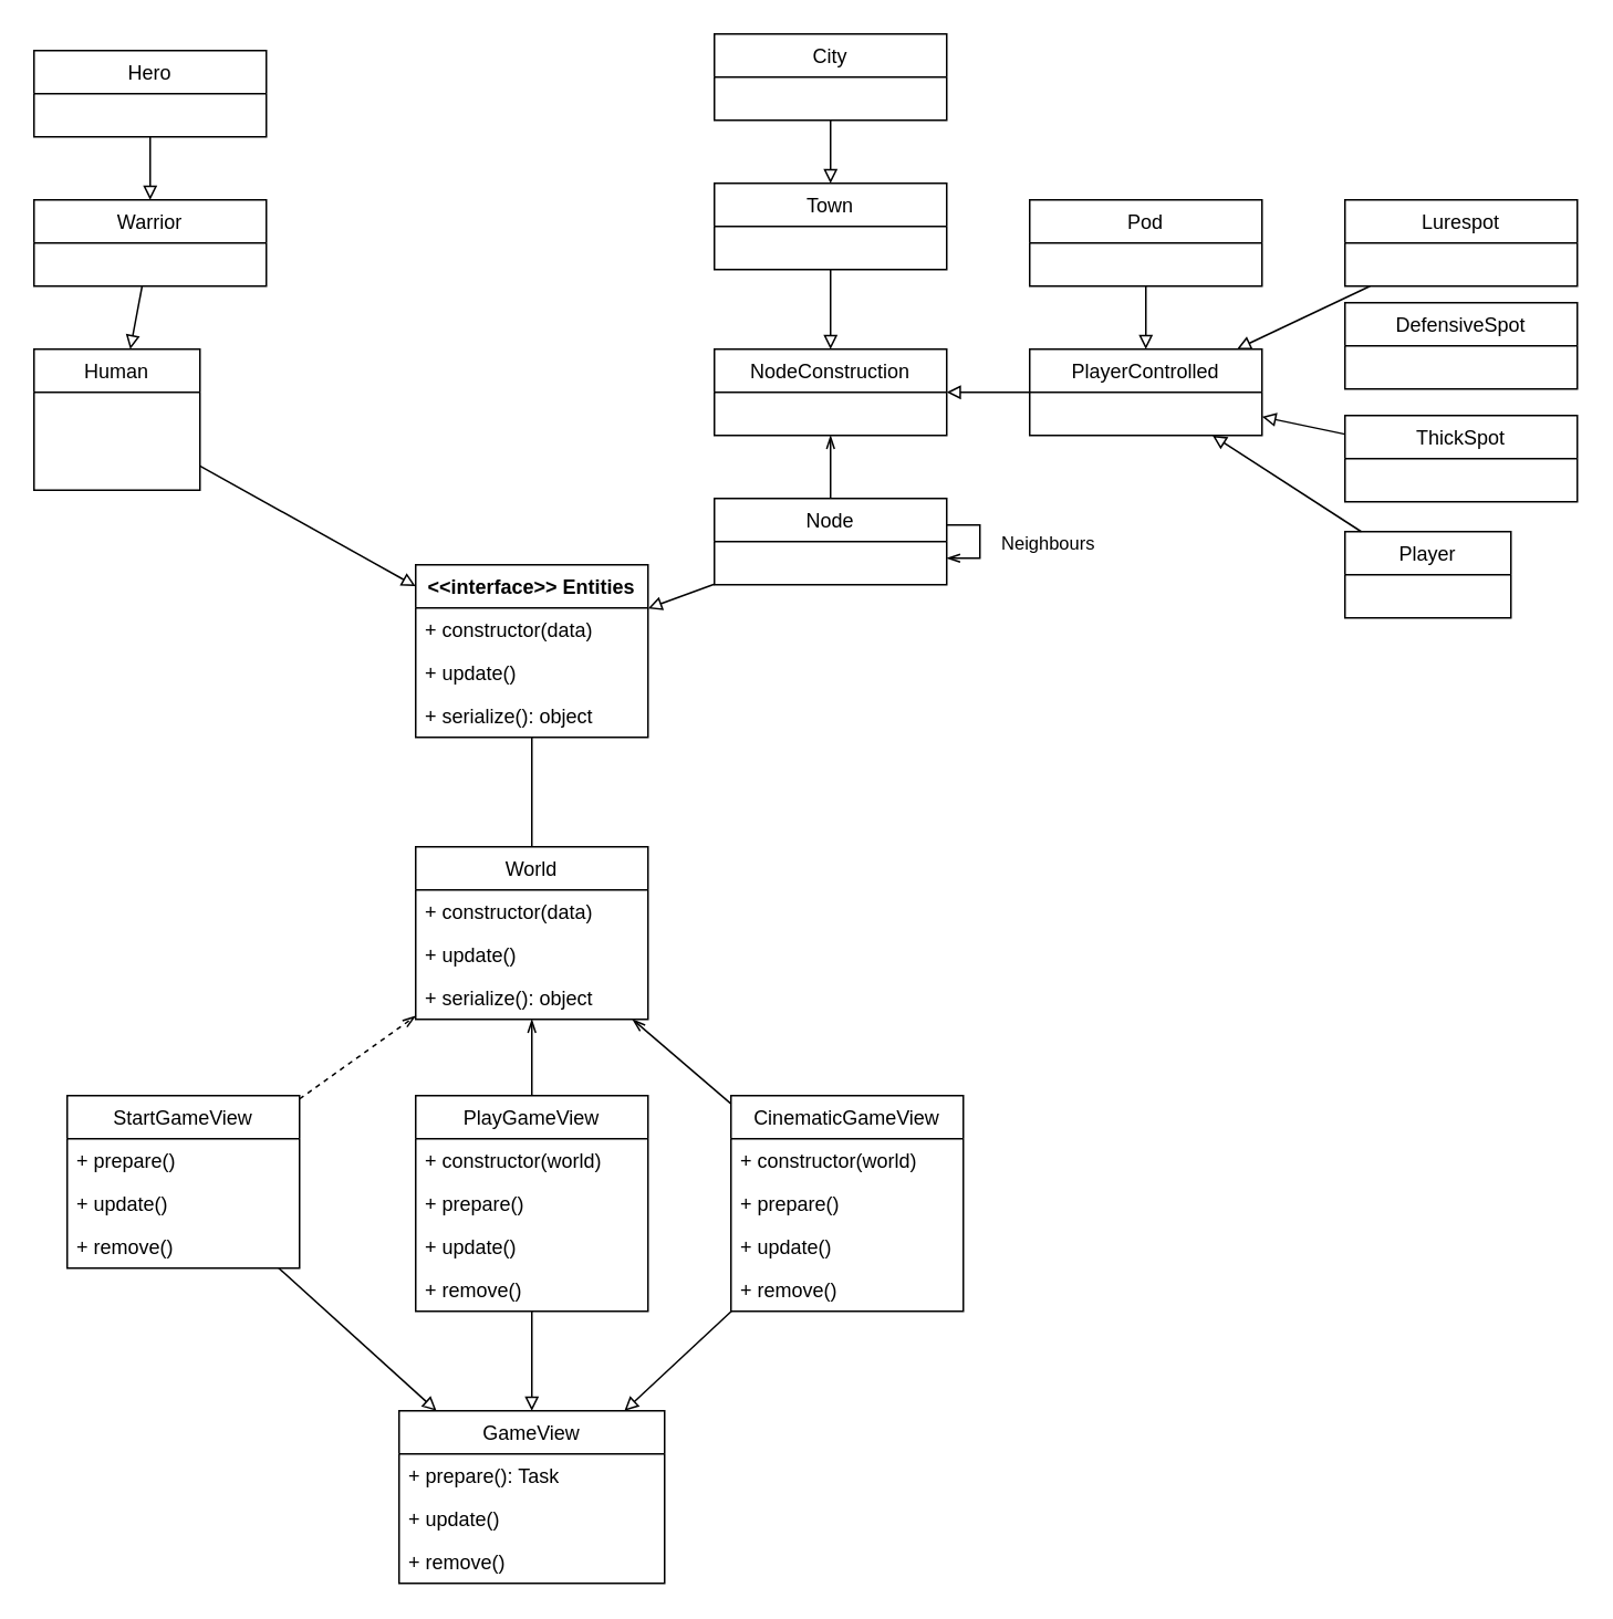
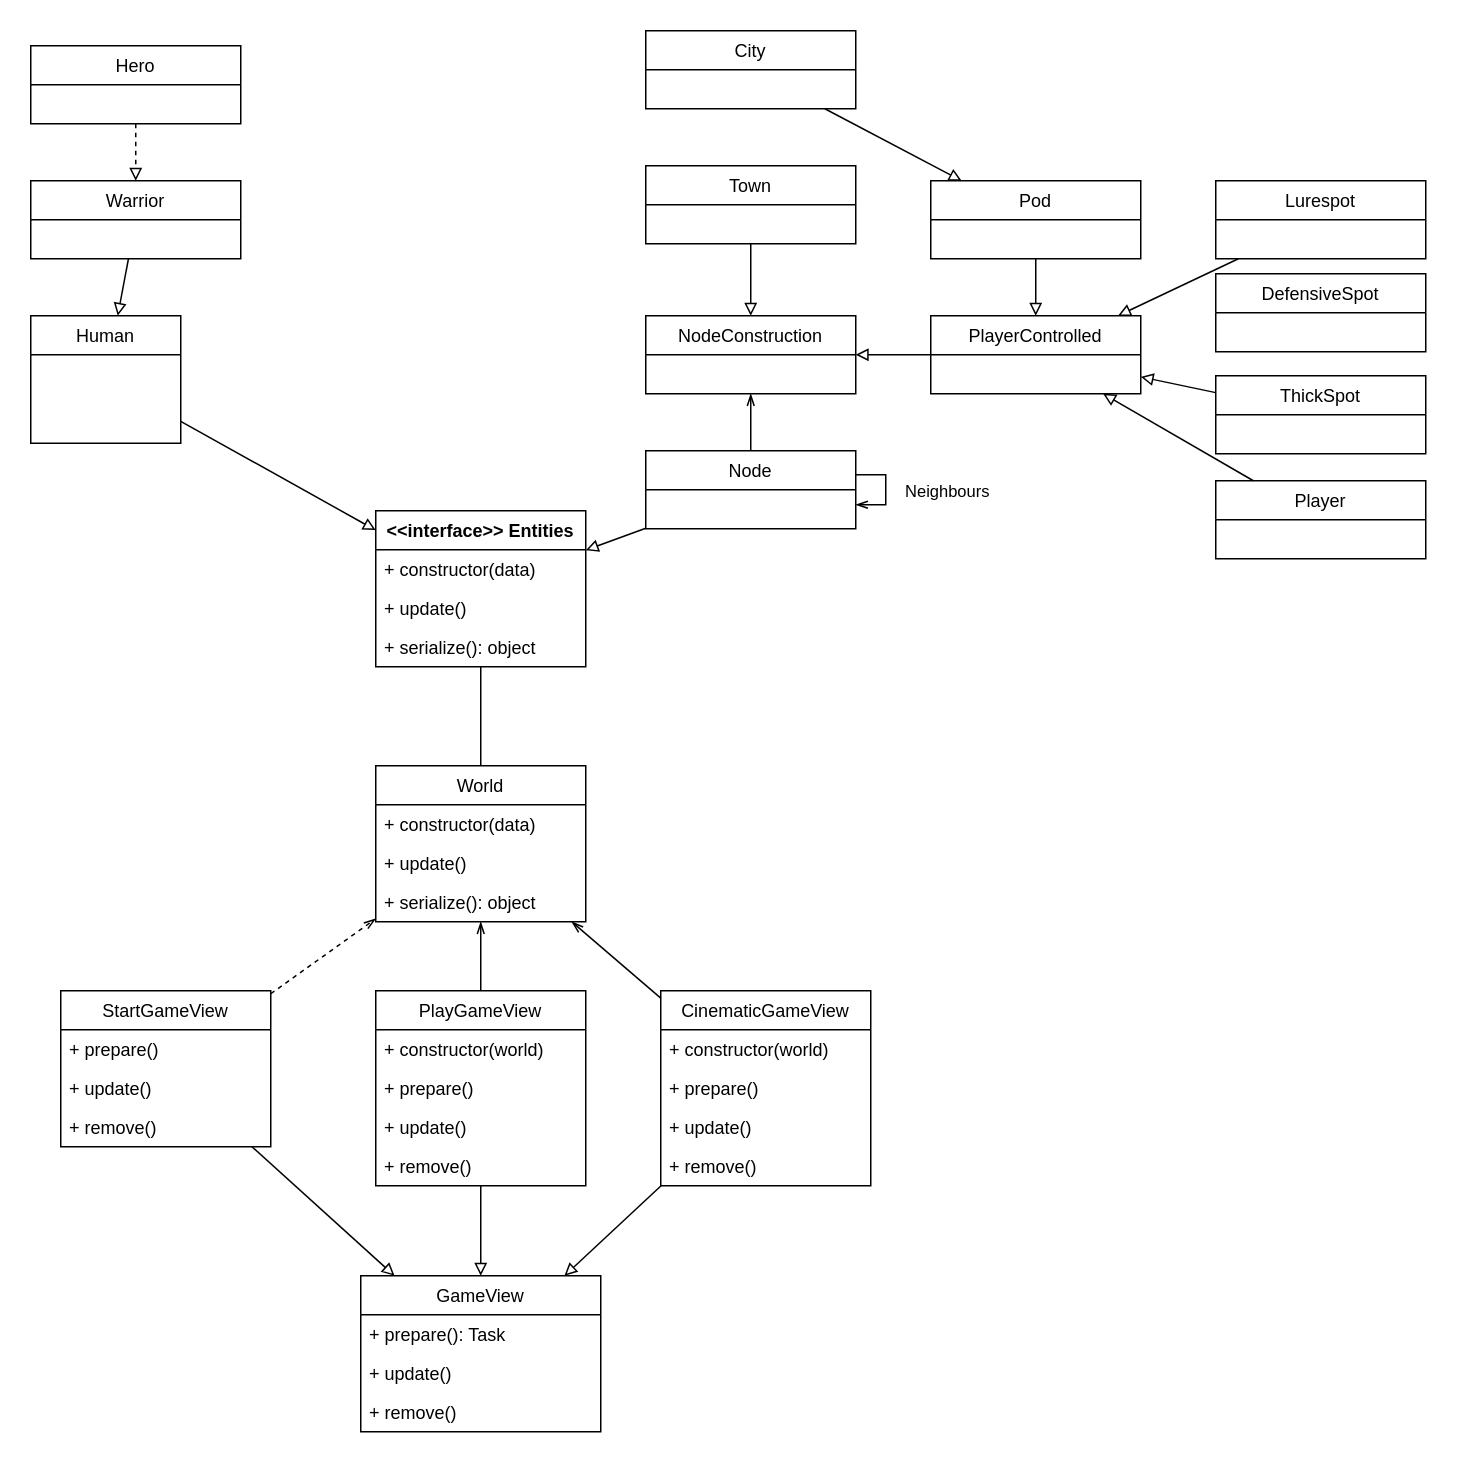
- <mxCell id="51" style="edgeStyle=none;rounded=0;orthogonalLoop=1;jettySize=auto;html=1;entryX=0.5;entryY=0;entryDx=0;entryDy=0;endArrow=block;endFill=0;" parent="1" source="52" target="47" edge="1"><mxGeometry relative="1" as="geometry" /></mxCell>
+ <mxCell id="51" style="edgeStyle=none;rounded=0;orthogonalLoop=1;jettySize=auto;html=1;endArrow=block;endFill=0;" parent="1" source="52" target="44" edge="1"><mxGeometry relative="1" as="geometry" /></mxCell>
- <mxCell id="39" style="edgeStyle=none;rounded=0;orthogonalLoop=1;jettySize=auto;html=1;endArrow=block;endFill=0;" parent="1" source="40" target="42" edge="1"><mxGeometry relative="1" as="geometry" /></mxCell>
+ <mxCell id="39" style="edgeStyle=none;rounded=0;orthogonalLoop=1;jettySize=auto;html=1;endArrow=block;endFill=0;dashed=1;" parent="1" source="40" target="42" edge="1"><mxGeometry relative="1" as="geometry" /></mxCell>
- <mxCell id="36" value="Player" style="swimlane;fontStyle=0;childLayout=stackLayout;horizontal=1;startSize=26;fillColor=none;horizontalStack=0;resizeParent=1;resizeParentMax=0;resizeLast=0;collapsible=1;marginBottom=0;" parent="1" vertex="1"><mxGeometry x="810" y="320" width="100" height="52" as="geometry" /></mxCell>
+ <mxCell id="36" value="Player" style="swimlane;fontStyle=0;childLayout=stackLayout;horizontal=1;startSize=26;fillColor=none;horizontalStack=0;resizeParent=1;resizeParentMax=0;resizeLast=0;collapsible=1;marginBottom=0;" parent="1" vertex="1"><mxGeometry x="810" y="320" width="140" height="52" as="geometry" /></mxCell>
